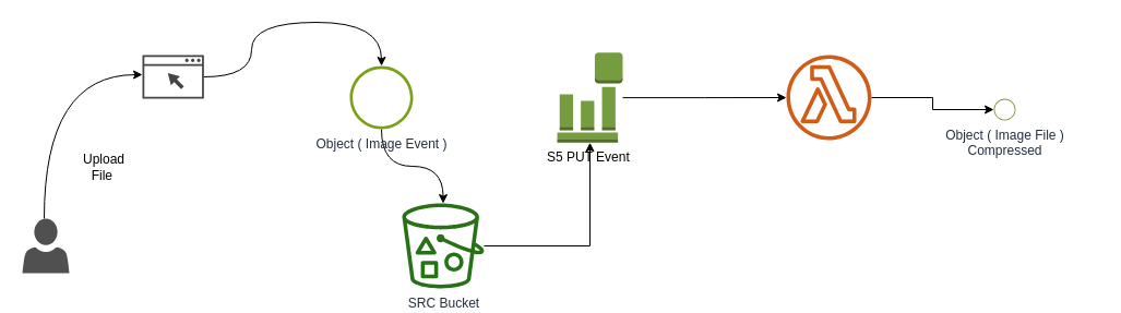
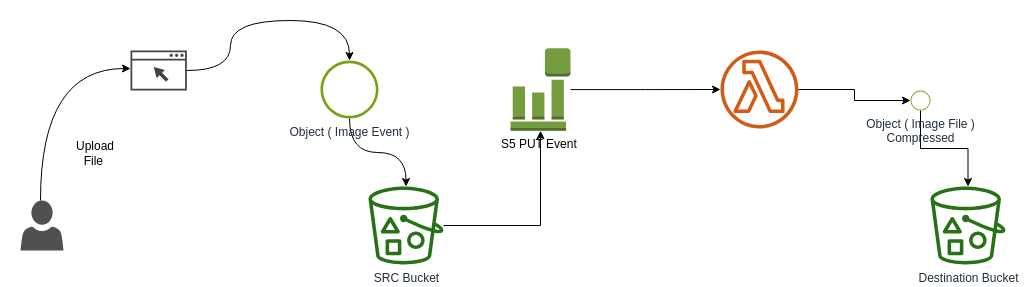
+ <mxCell id="18" style="edgeStyle=orthogonalEdgeStyle;rounded=0;orthogonalLoop=1;jettySize=auto;html=1;" edge="1" parent="13" source="19" target="17"><mxGeometry relative="1" as="geometry" /></mxCell>
+ <mxCell id="17" value="Destination Bucket" style="outlineConnect=0;fontColor=#232F3E;gradientColor=none;fillColor=#277116;strokeColor=none;dashed=0;verticalLabelPosition=bottom;verticalAlign=top;align=center;html=1;fontSize=12;fontStyle=0;aspect=fixed;pointerEvents=1;shape=mxgraph.aws4.bucket_with_objects;" vertex="1" parent="13"><mxGeometry x="420" y="138.25" width="75" height="78" as="geometry" /></mxCell>
